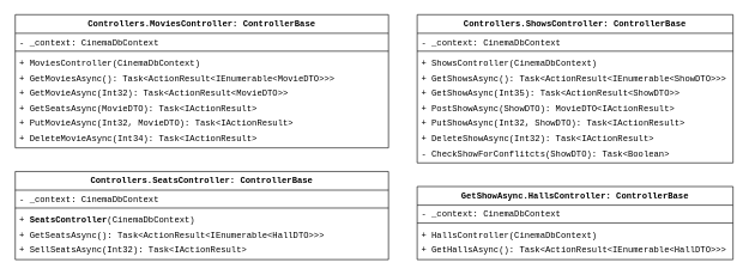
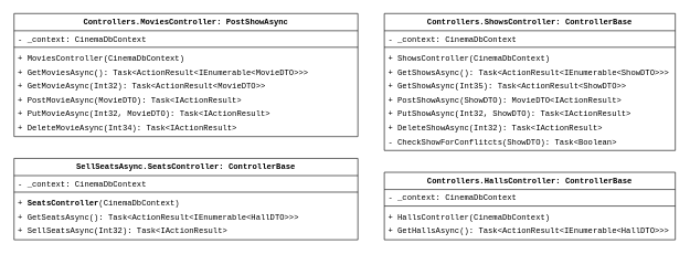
- <mxCell id="2" value="&lt;font&gt;Controllers.MoviesController: ControllerBase&lt;/font&gt;" style="swimlane;fontStyle=1;align=center;verticalAlign=top;childLayout=stackLayout;horizontal=1;startSize=26;horizontalStack=0;resizeParent=1;resizeParentMax=0;resizeLast=0;collapsible=1;marginBottom=0;whiteSpace=wrap;html=1;fontFamily=Courier New;fillColor=none;" parent="1" vertex="1"><mxGeometry x="20" y="20" width="520" height="186" as="geometry" /></mxCell>
+ <mxCell id="2" value="&lt;font&gt;Controllers.MoviesController: PostShowAsync&lt;/font&gt;" style="swimlane;fontStyle=1;align=center;verticalAlign=top;childLayout=stackLayout;horizontal=1;startSize=26;horizontalStack=0;resizeParent=1;resizeParentMax=0;resizeLast=0;collapsible=1;marginBottom=0;whiteSpace=wrap;html=1;fontFamily=Courier New;fillColor=none;" parent="1" vertex="1"><mxGeometry x="20" y="20" width="520" height="186" as="geometry" /></mxCell>
- <mxCell id="8" value="+ GetSeatsAsync(MovieDTO): Task&amp;lt;IActionResult&amp;gt;" style="text;strokeColor=none;fillColor=none;align=left;verticalAlign=top;spacingLeft=4;spacingRight=4;overflow=hidden;rotatable=0;points=[[0,0.5],[1,0.5]];portConstraint=eastwest;whiteSpace=wrap;html=1;fontFamily=Courier New;" vertex="1" parent="2"><mxGeometry y="118" width="520" height="21" as="geometry" /></mxCell>
+ <mxCell id="8" value="+ PostMovieAsync(MovieDTO): Task&amp;lt;IActionResult&amp;gt;" style="text;strokeColor=none;fillColor=none;align=left;verticalAlign=top;spacingLeft=4;spacingRight=4;overflow=hidden;rotatable=0;points=[[0,0.5],[1,0.5]];portConstraint=eastwest;whiteSpace=wrap;html=1;fontFamily=Courier New;" vertex="1" parent="2"><mxGeometry y="118" width="520" height="21" as="geometry" /></mxCell>
- <mxCell id="16" value="&lt;font&gt;Controllers.SeatsController: ControllerBase&lt;/font&gt;" style="swimlane;fontStyle=1;align=center;verticalAlign=top;childLayout=stackLayout;horizontal=1;startSize=26;horizontalStack=0;resizeParent=1;resizeParentMax=0;resizeLast=0;collapsible=1;marginBottom=0;whiteSpace=wrap;html=1;fontFamily=Courier New;fillColor=none;" vertex="1" parent="1"><mxGeometry x="20" y="239" width="520" height="123" as="geometry" /></mxCell>
+ <mxCell id="16" value="&lt;font&gt;SellSeatsAsync.SeatsController: ControllerBase&lt;/font&gt;" style="swimlane;fontStyle=1;align=center;verticalAlign=top;childLayout=stackLayout;horizontal=1;startSize=26;horizontalStack=0;resizeParent=1;resizeParentMax=0;resizeLast=0;collapsible=1;marginBottom=0;whiteSpace=wrap;html=1;fontFamily=Courier New;fillColor=none;" vertex="1" parent="1"><mxGeometry x="20" y="239" width="520" height="123" as="geometry" /></mxCell>
- <mxCell id="11" value="&lt;font&gt;GetShowAsync.HallsController: ControllerBase&lt;/font&gt;" style="swimlane;fontStyle=1;align=center;verticalAlign=top;childLayout=stackLayout;horizontal=1;startSize=26;horizontalStack=0;resizeParent=1;resizeParentMax=0;resizeLast=0;collapsible=1;marginBottom=0;whiteSpace=wrap;html=1;fontFamily=Courier New;fillColor=none;" vertex="1" parent="1"><mxGeometry x="580" y="260" width="440" height="102" as="geometry" /></mxCell>
+ <mxCell id="11" value="&lt;font&gt;Controllers.HallsController: ControllerBase&lt;/font&gt;" style="swimlane;fontStyle=1;align=center;verticalAlign=top;childLayout=stackLayout;horizontal=1;startSize=26;horizontalStack=0;resizeParent=1;resizeParentMax=0;resizeLast=0;collapsible=1;marginBottom=0;whiteSpace=wrap;html=1;fontFamily=Courier New;fillColor=none;" vertex="1" parent="1"><mxGeometry x="580" y="260" width="440" height="102" as="geometry" /></mxCell>
